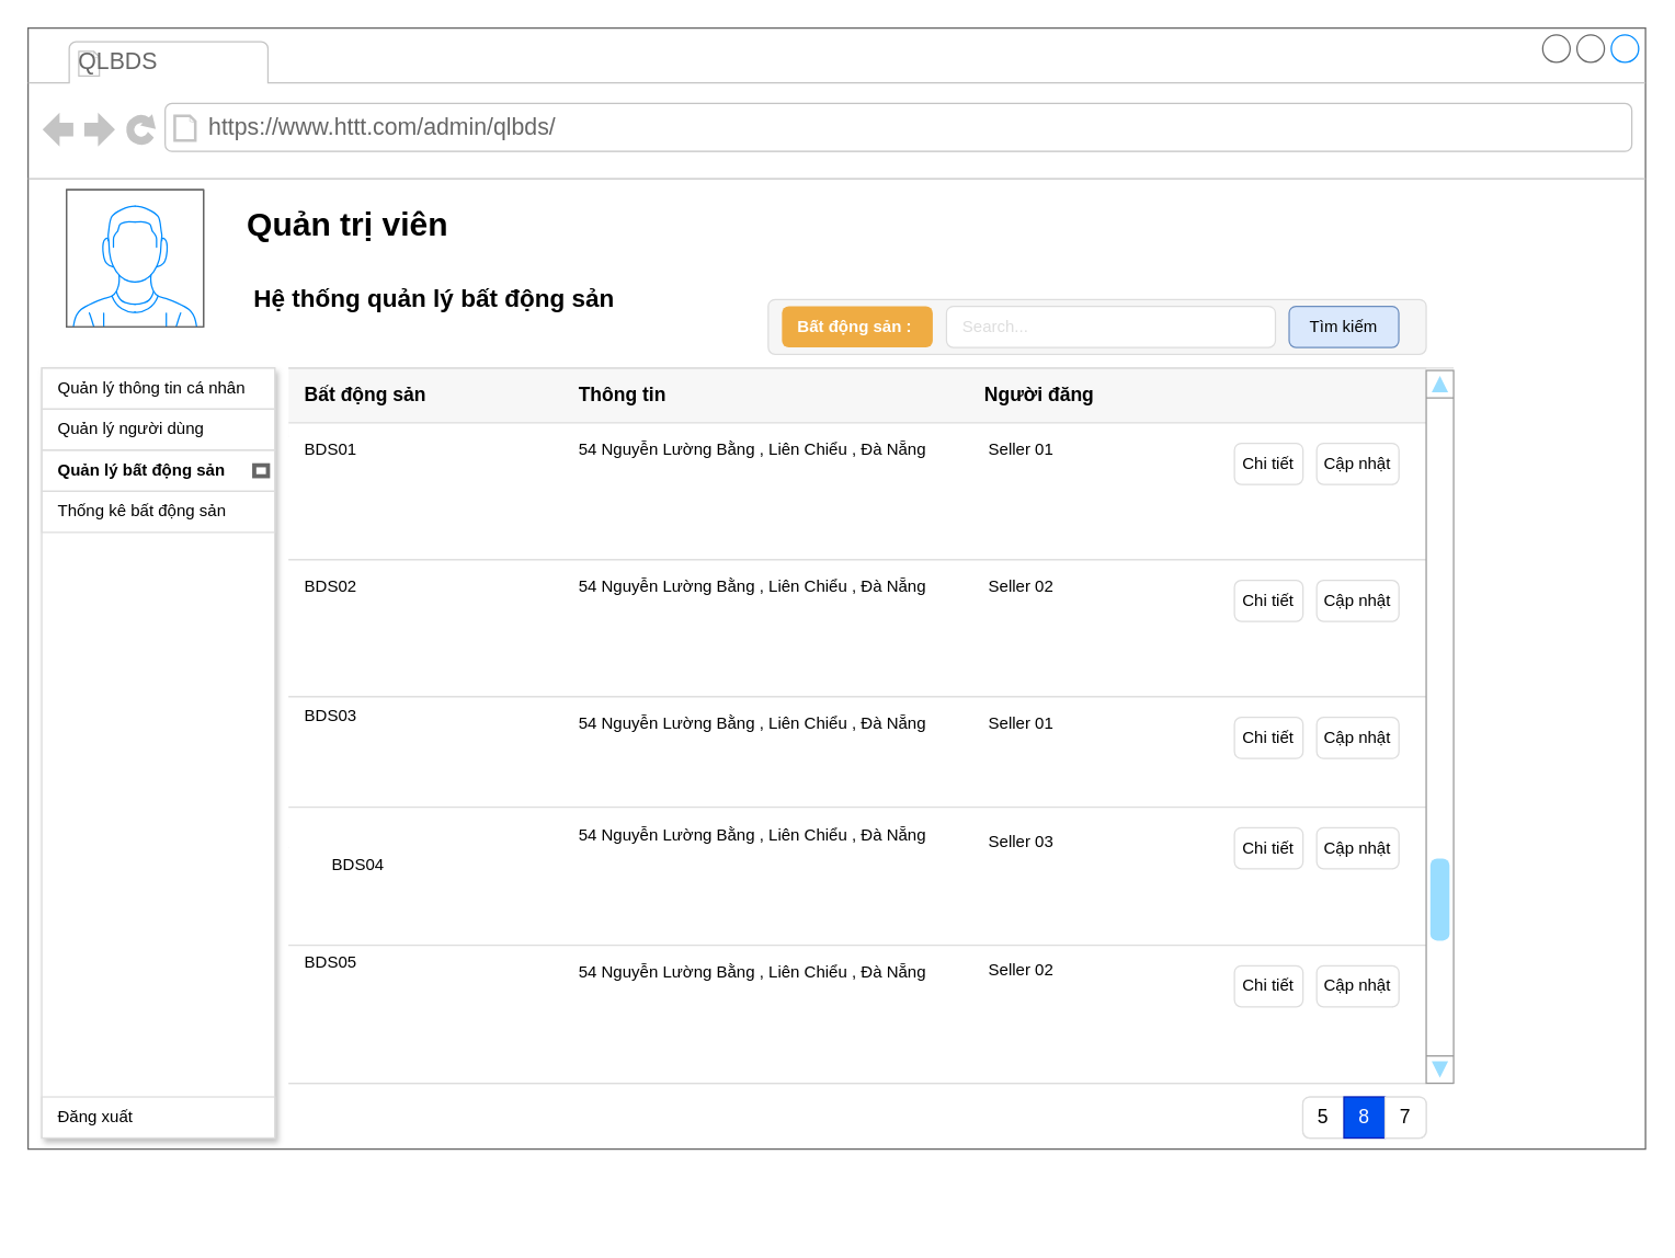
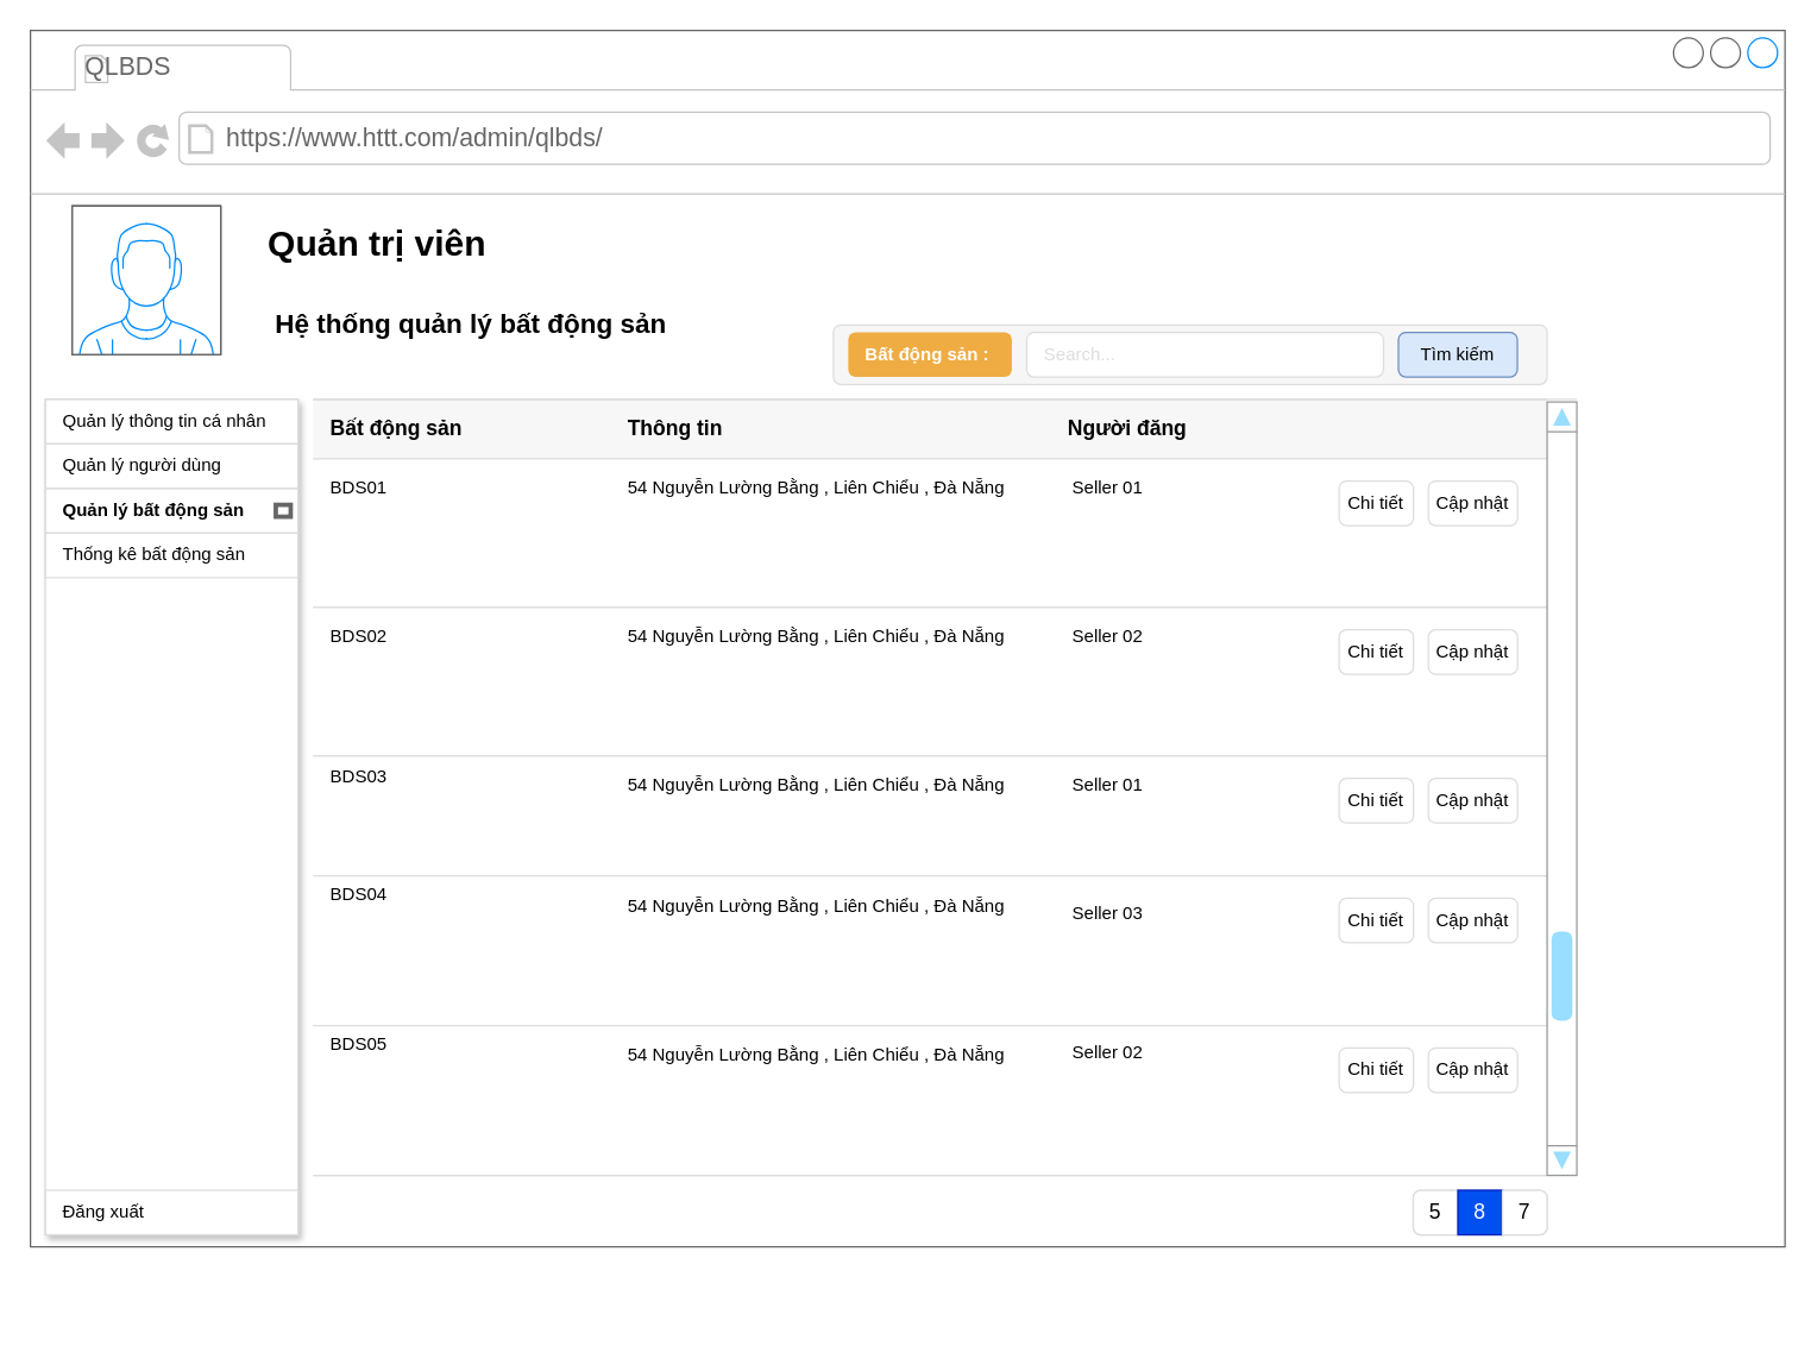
- <mxCell id="33" value="BDS04" style="html=1;shadow=0;dashed=0;shape=mxgraph.bootstrap.rect;strokeColor=none;fillColor=none;align=left;spacingLeft=10;whiteSpace=wrap;" parent="32" vertex="1"><mxGeometry x="20" y="30" width="207.529" height="25.184" as="geometry" /></mxCell>
+ <mxCell id="33" value="BDS04" style="html=1;shadow=0;dashed=0;shape=mxgraph.bootstrap.rect;strokeColor=none;fillColor=none;align=left;spacingLeft=10;whiteSpace=wrap;" parent="32" vertex="1"><mxGeometry width="207.529" height="25.184" as="geometry" /></mxCell>
